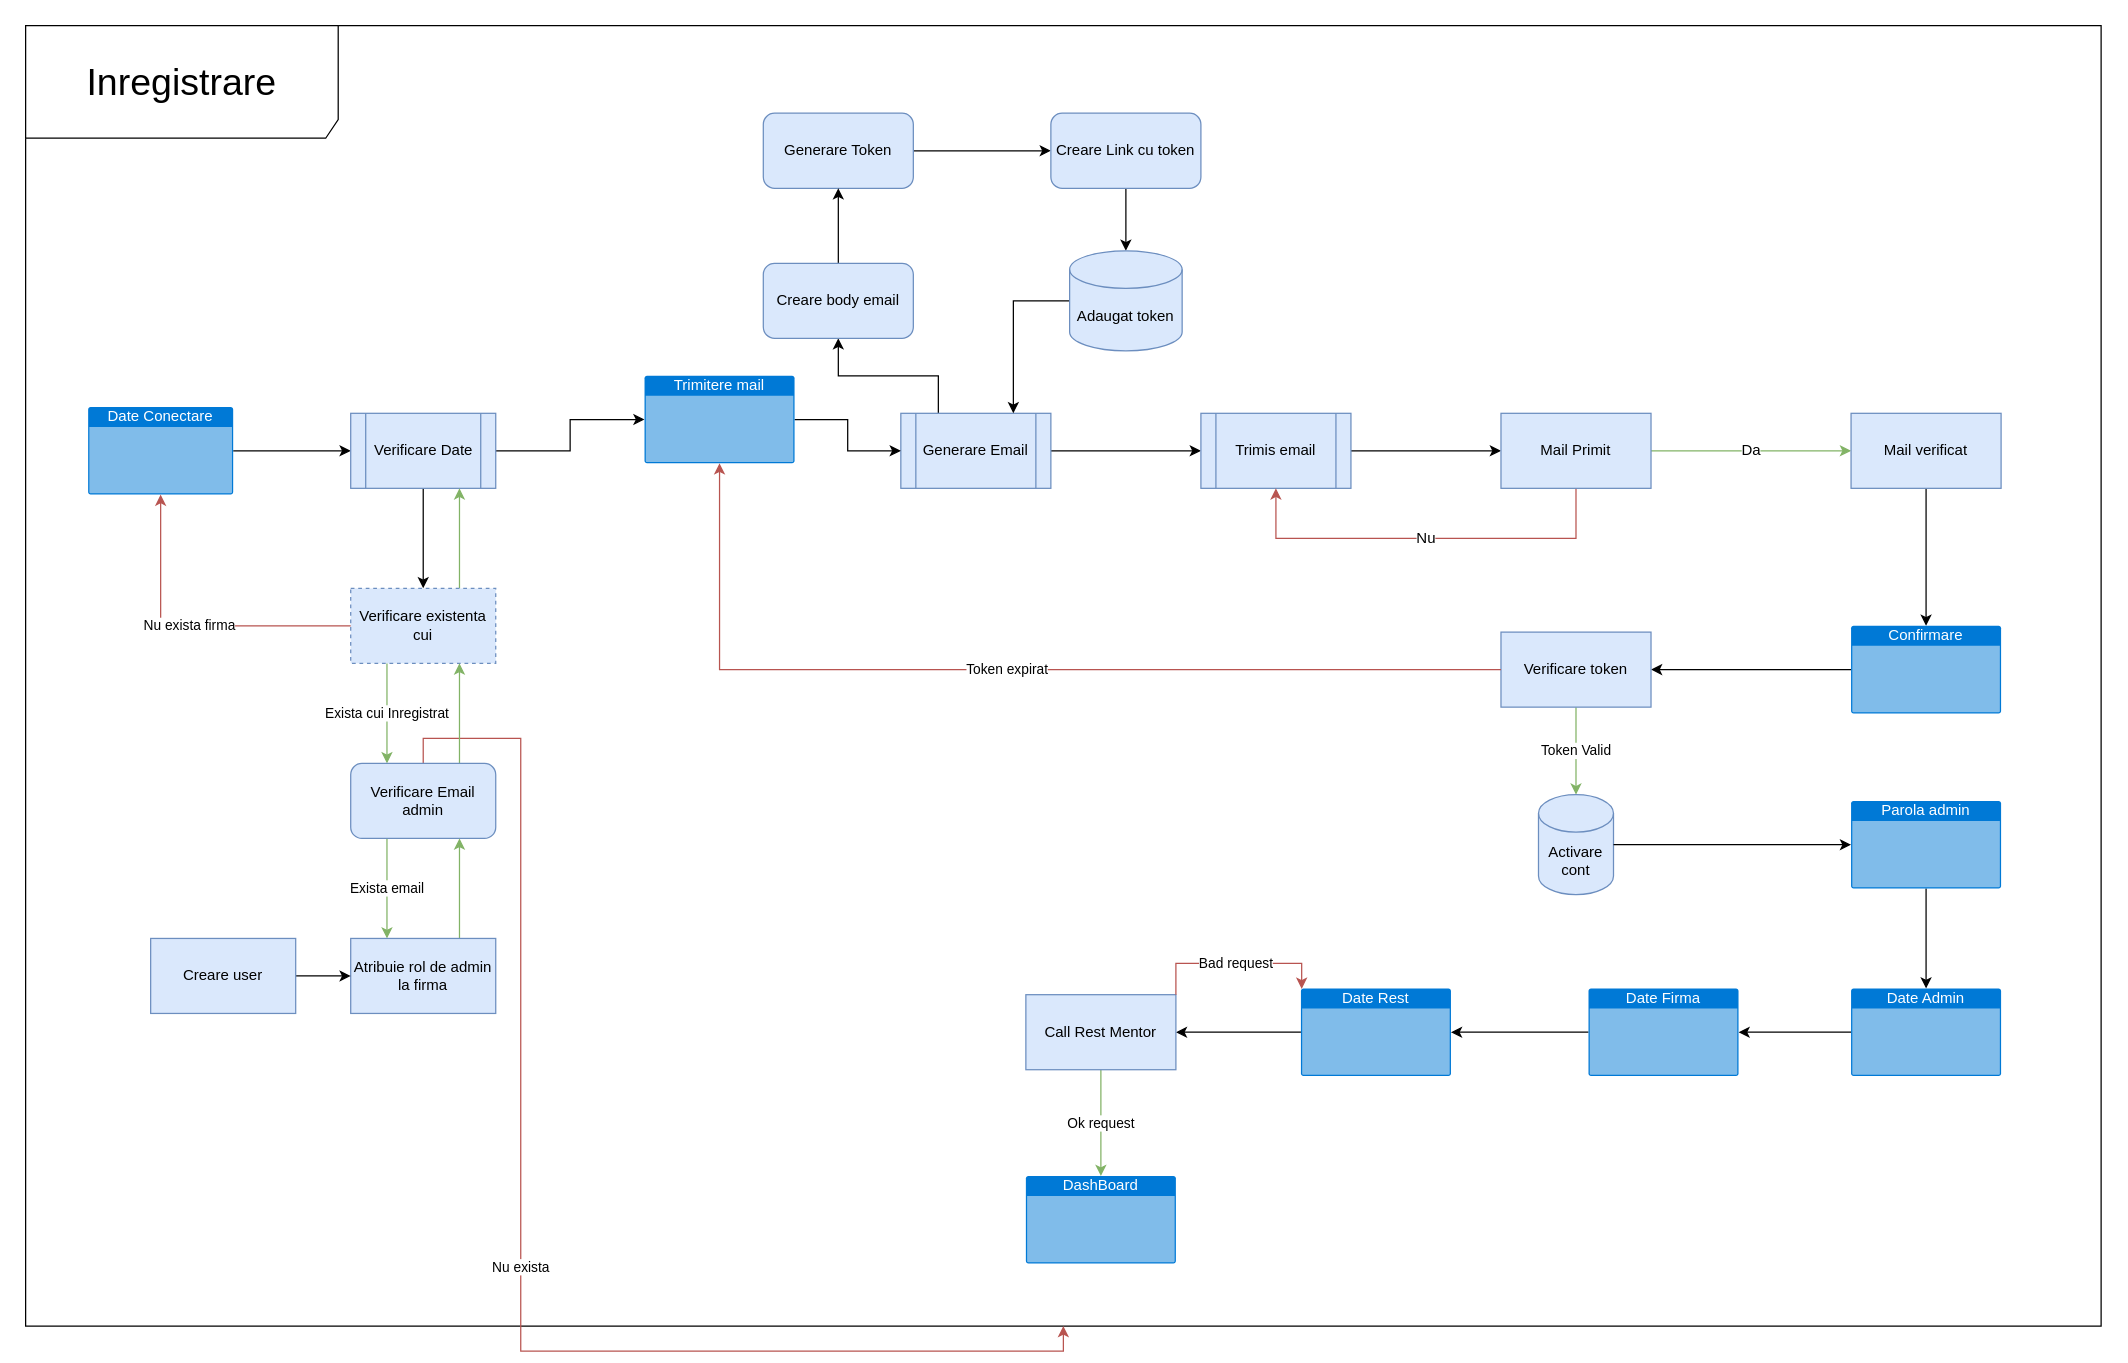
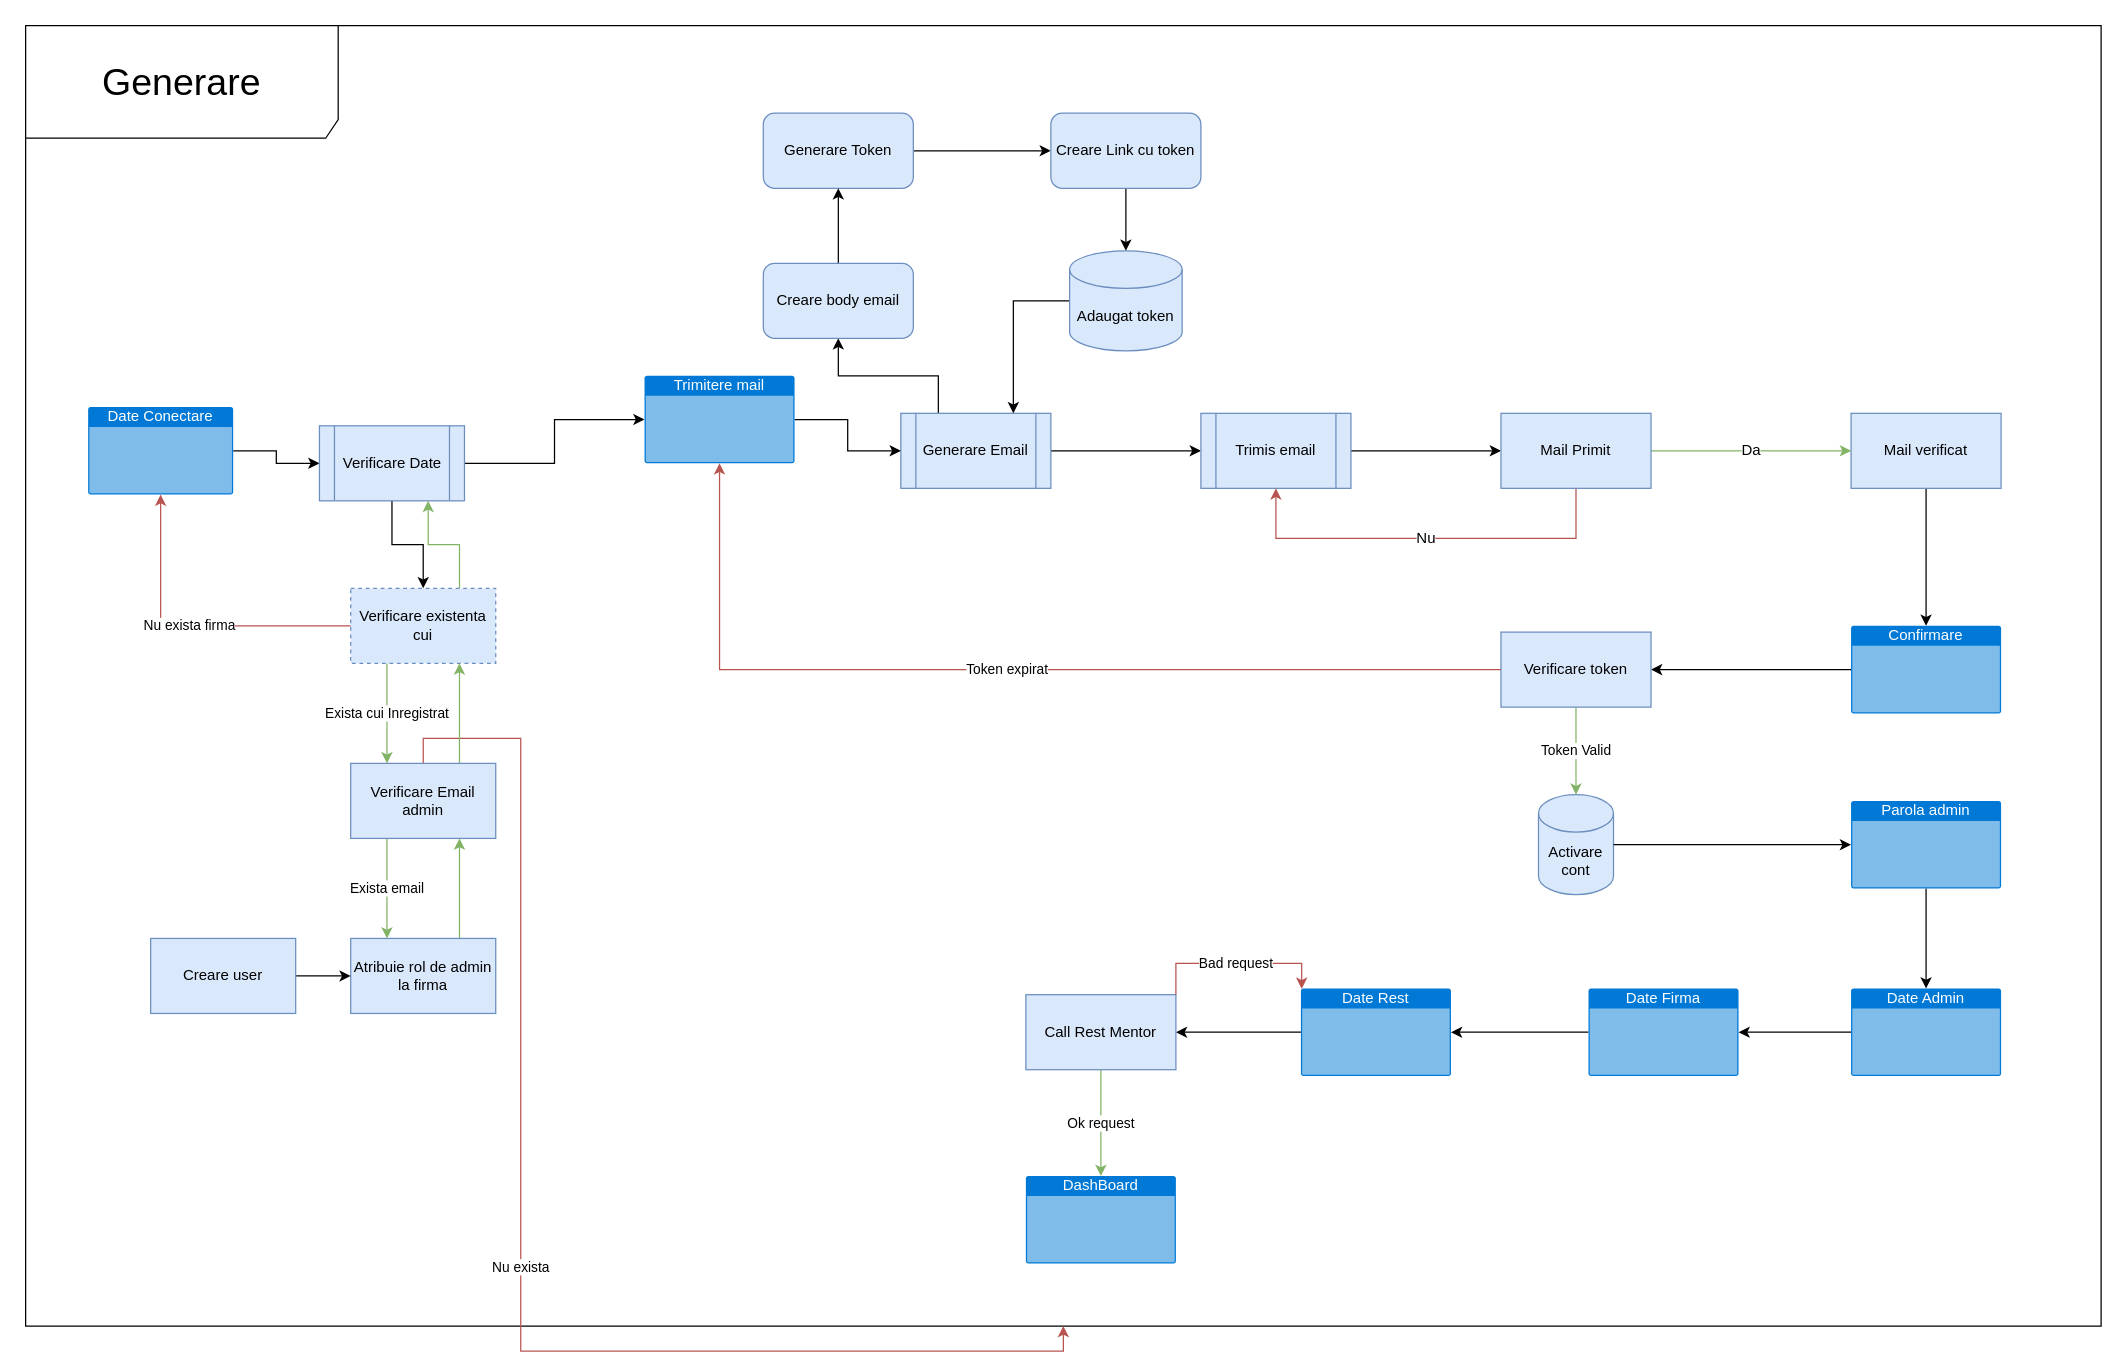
- <mxCell id="36" value="&lt;font style=&quot;font-size: 30px;&quot;&gt;Inregistrare&lt;/font&gt;" style="shape=umlFrame;whiteSpace=wrap;html=1;pointerEvents=0;width=250;height=90;" vertex="1" parent="1"><mxGeometry x="20" y="20" width="1660" height="1040" as="geometry" /></mxCell>
+ <mxCell id="36" value="&lt;font style=&quot;font-size: 30px;&quot;&gt;Generare&lt;/font&gt;" style="shape=umlFrame;whiteSpace=wrap;html=1;pointerEvents=0;width=250;height=90;" vertex="1" parent="1"><mxGeometry x="20" y="20" width="1660" height="1040" as="geometry" /></mxCell>
- <mxCell id="41" value="Verificare Date" style="shape=process;whiteSpace=wrap;html=1;backgroundOutline=1;rounded=0;strokeColor=#6c8ebf;align=center;verticalAlign=middle;fontFamily=Helvetica;fontSize=12;fontColor=default;fillColor=#dae8fc;" vertex="1" parent="1"><mxGeometry x="280" y="330" width="116" height="60" as="geometry" /></mxCell>
+ <mxCell id="41" value="Verificare Date" style="shape=process;whiteSpace=wrap;html=1;backgroundOutline=1;rounded=0;strokeColor=#6c8ebf;align=center;verticalAlign=middle;fontFamily=Helvetica;fontSize=12;fontColor=default;fillColor=#dae8fc;" vertex="1" parent="1"><mxGeometry x="255" y="340" width="116" height="60" as="geometry" /></mxCell>
- <mxCell id="49" value="Verificare Email admin" style="whiteSpace=wrap;html=1;fillColor=#dae8fc;strokeColor=#6c8ebf;rounded=1;" vertex="1" parent="1"><mxGeometry x="280" y="610" width="116" height="60" as="geometry" /></mxCell>
+ <mxCell id="49" value="Verificare Email admin" style="whiteSpace=wrap;html=1;fillColor=#dae8fc;strokeColor=#6c8ebf;rounded=0;" vertex="1" parent="1"><mxGeometry x="280" y="610" width="116" height="60" as="geometry" /></mxCell>
